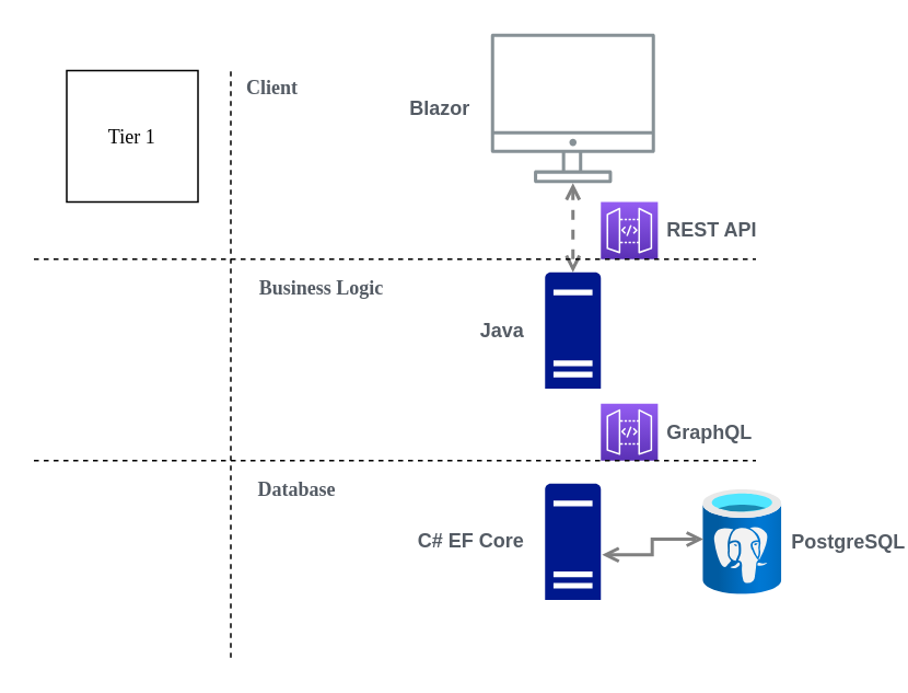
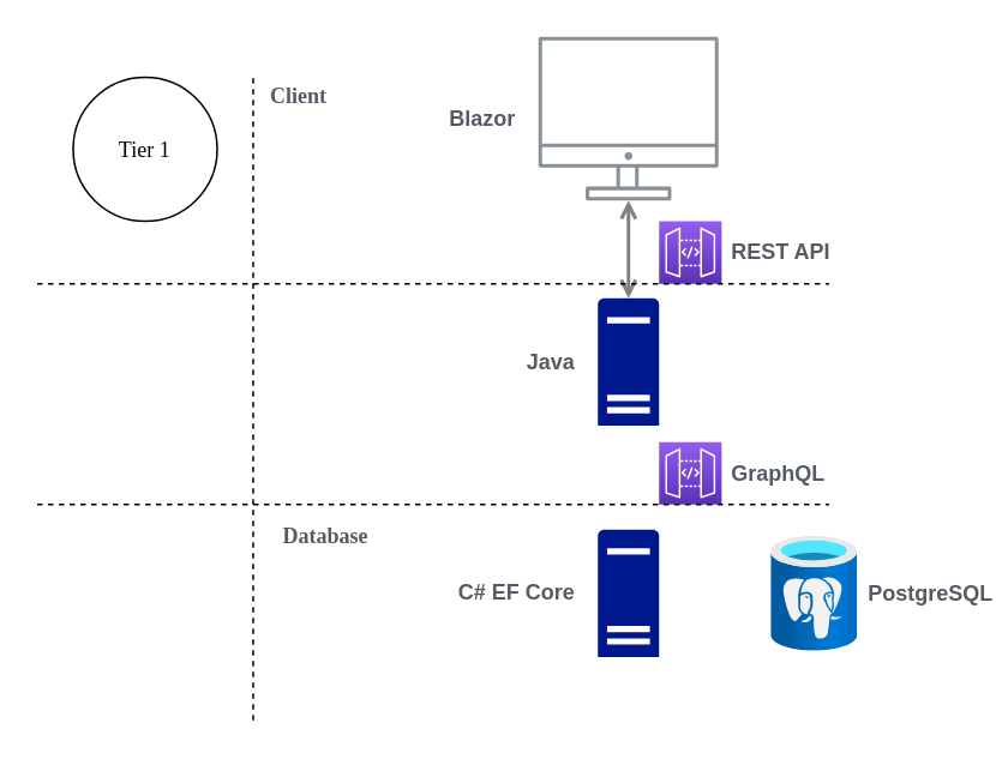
- <mxCell id="8" value="Tier 1" style="whiteSpace=wrap;html=1;aspect=fixed;fontFamily=Verdana;rounded=0;" vertex="1" parent="1"><mxGeometry x="40" y="42.5" width="80" height="80" as="geometry" /></mxCell>
+ <mxCell id="8" value="Tier 1" style="ellipse;whiteSpace=wrap;html=1;aspect=fixed;fontFamily=Verdana;" vertex="1" parent="1"><mxGeometry x="40" y="42.5" width="80" height="80" as="geometry" /></mxCell>
- <mxCell id="2" style="edgeStyle=orthogonalEdgeStyle;rounded=0;orthogonalLoop=1;jettySize=auto;html=1;startArrow=open;startFill=0;endArrow=open;endFill=0;strokeWidth=2;strokeColor=#808080;entryX=0.5;entryY=0;entryDx=0;entryDy=0;entryPerimeter=0;dashed=1;" parent="1" source="3" target="7" edge="1"><mxGeometry relative="1" as="geometry"><Array as="points" /><mxPoint x="348.5" y="150" as="targetPoint" /></mxGeometry></mxCell>
+ <mxCell id="2" style="edgeStyle=orthogonalEdgeStyle;rounded=0;orthogonalLoop=1;jettySize=auto;html=1;startArrow=open;startFill=0;endArrow=open;endFill=0;strokeWidth=2;strokeColor=#808080;entryX=0.5;entryY=0;entryDx=0;entryDy=0;entryPerimeter=0;" parent="1" source="3" target="7" edge="1"><mxGeometry relative="1" as="geometry"><Array as="points" /><mxPoint x="348.5" y="150" as="targetPoint" /></mxGeometry></mxCell>
- <mxCell id="15" value="&lt;b&gt;Business Logic&lt;/b&gt;" style="text;html=1;align=center;verticalAlign=middle;resizable=0;points=[];autosize=1;strokeColor=none;fillColor=none;fontFamily=Verdana;fontColor=#545B64;" vertex="1" parent="1"><mxGeometry x="140" y="165.41" width="110" height="20" as="geometry" /></mxCell>
- <mxCell id="5" style="edgeStyle=orthogonalEdgeStyle;rounded=0;orthogonalLoop=1;jettySize=auto;html=1;startArrow=open;startFill=0;endArrow=open;endFill=0;strokeWidth=2;strokeColor=#808080;exitX=0;exitY=0.469;exitDx=0;exitDy=0;exitPerimeter=0;entryX=1.022;entryY=0.612;entryDx=0;entryDy=0;entryPerimeter=0;" edge="1" parent="1" source="4" target="6"><mxGeometry relative="1" as="geometry"><Array as="points" /><mxPoint x="428" y="320.297" as="sourcePoint" /><mxPoint x="375.923" y="338.298" as="targetPoint" /></mxGeometry></mxCell>
